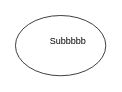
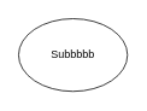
- <mxCell id="3" value="Subbbbb" style="text;html=1;strokeColor=none;fillColor=none;align=center;verticalAlign=middle;whiteSpace=wrap;rounded=0;" parent="1" vertex="1"><mxGeometry x="60" y="40" width="60" height="30" as="geometry" /></mxCell>
+ <mxCell id="3" value="Subbbbb" style="text;html=1;strokeColor=none;fillColor=none;align=center;verticalAlign=middle;whiteSpace=wrap;rounded=0;" parent="1" vertex="1"><mxGeometry x="50" y="45" width="60" height="30" as="geometry" /></mxCell>
